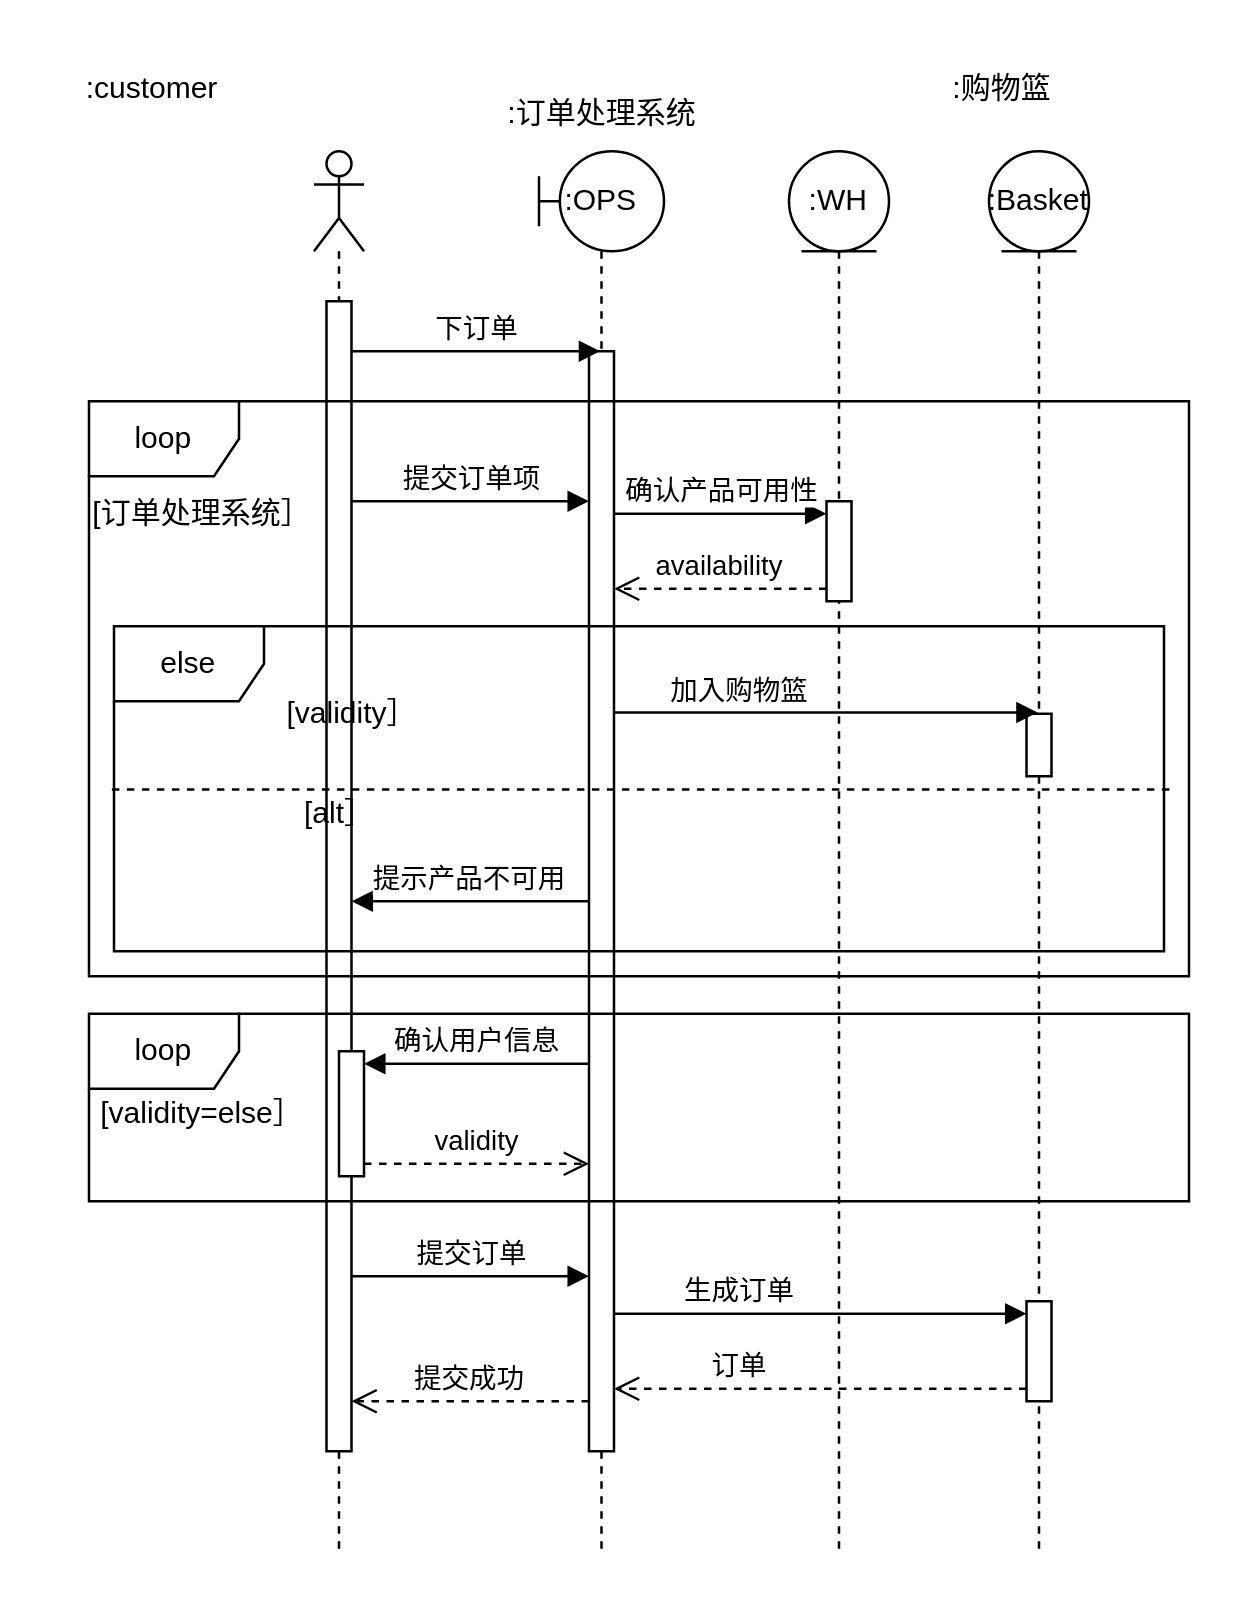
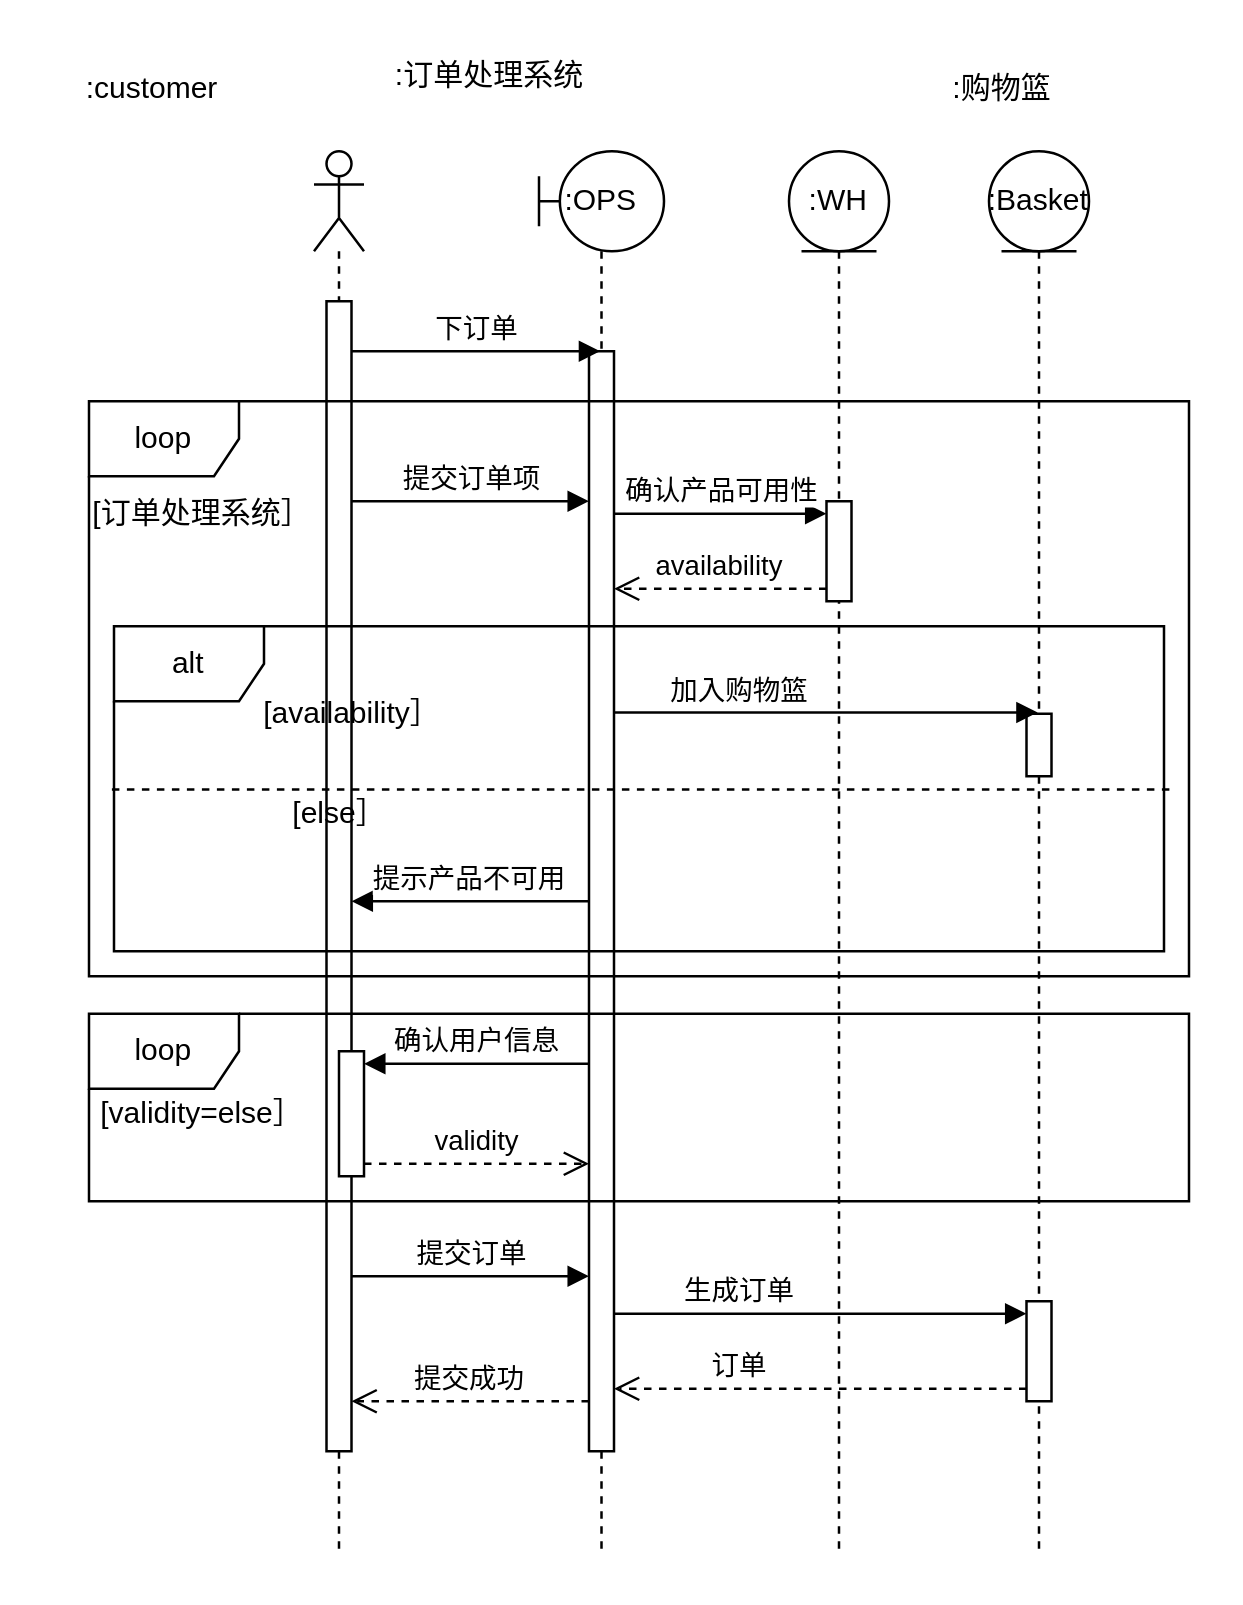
- <mxCell id="33" value=":订单处理系统" style="text;html=1;align=center;verticalAlign=middle;resizable=0;points=[];autosize=1;strokeColor=none;fillColor=none;" vertex="1" parent="1"><mxGeometry x="190" y="30" width="100" height="30" as="geometry" /></mxCell>
+ <mxCell id="33" value=":订单处理系统" style="text;html=1;align=center;verticalAlign=middle;resizable=0;points=[];autosize=1;strokeColor=none;fillColor=none;" vertex="1" parent="1"><mxGeometry x="145" y="15" width="100" height="30" as="geometry" /></mxCell>
- <mxCell id="14" value="else" style="shape=umlFrame;whiteSpace=wrap;html=1;pointerEvents=0;" vertex="1" parent="1"><mxGeometry x="45" y="250" width="420" height="130" as="geometry" /></mxCell>
+ <mxCell id="14" value="alt" style="shape=umlFrame;whiteSpace=wrap;html=1;pointerEvents=0;" vertex="1" parent="1"><mxGeometry x="45" y="250" width="420" height="130" as="geometry" /></mxCell>
- <mxCell id="17" value="[validity］" style="text;html=1;align=center;verticalAlign=middle;resizable=0;points=[];autosize=1;strokeColor=none;fillColor=none;" vertex="1" parent="1"><mxGeometry x="95" y="270" width="90" height="30" as="geometry" /></mxCell>
+ <mxCell id="17" value="[availability］" style="text;html=1;align=center;verticalAlign=middle;resizable=0;points=[];autosize=1;strokeColor=none;fillColor=none;" vertex="1" parent="1"><mxGeometry x="95" y="270" width="90" height="30" as="geometry" /></mxCell>
- <mxCell id="22" value="[alt］" style="text;html=1;align=center;verticalAlign=middle;resizable=0;points=[];autosize=1;strokeColor=none;fillColor=none;" vertex="1" parent="1"><mxGeometry x="105" y="310" width="60" height="30" as="geometry" /></mxCell>
+ <mxCell id="22" value="[else］" style="text;html=1;align=center;verticalAlign=middle;resizable=0;points=[];autosize=1;strokeColor=none;fillColor=none;" vertex="1" parent="1"><mxGeometry x="105" y="310" width="60" height="30" as="geometry" /></mxCell>
